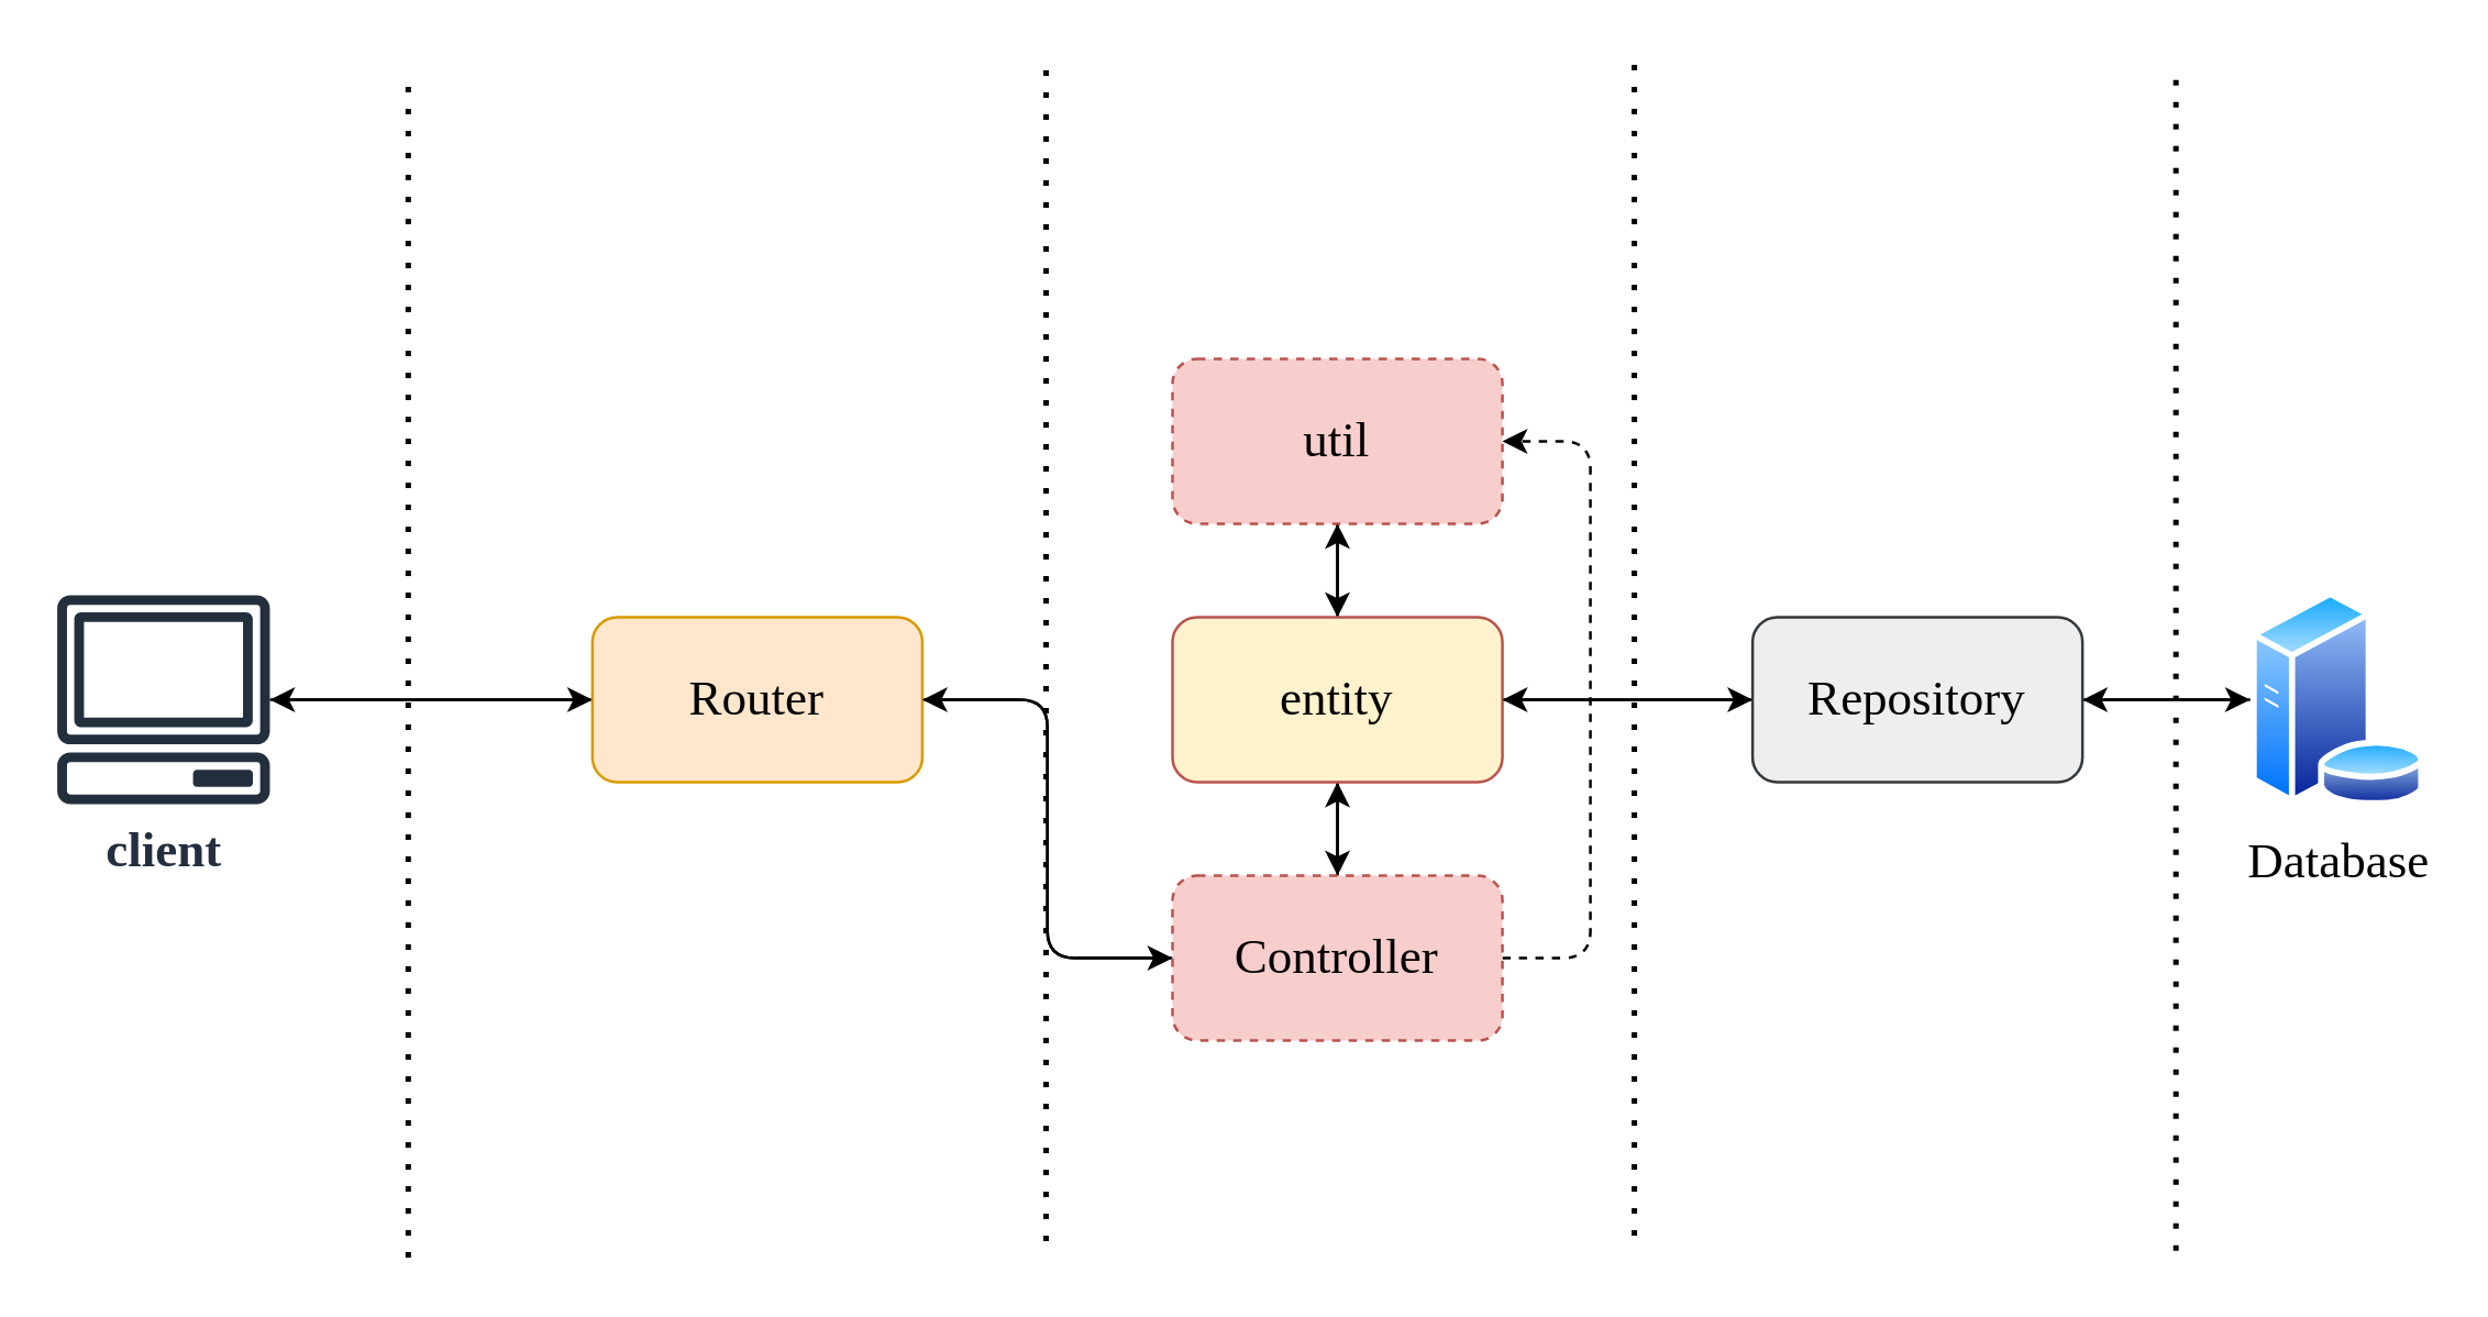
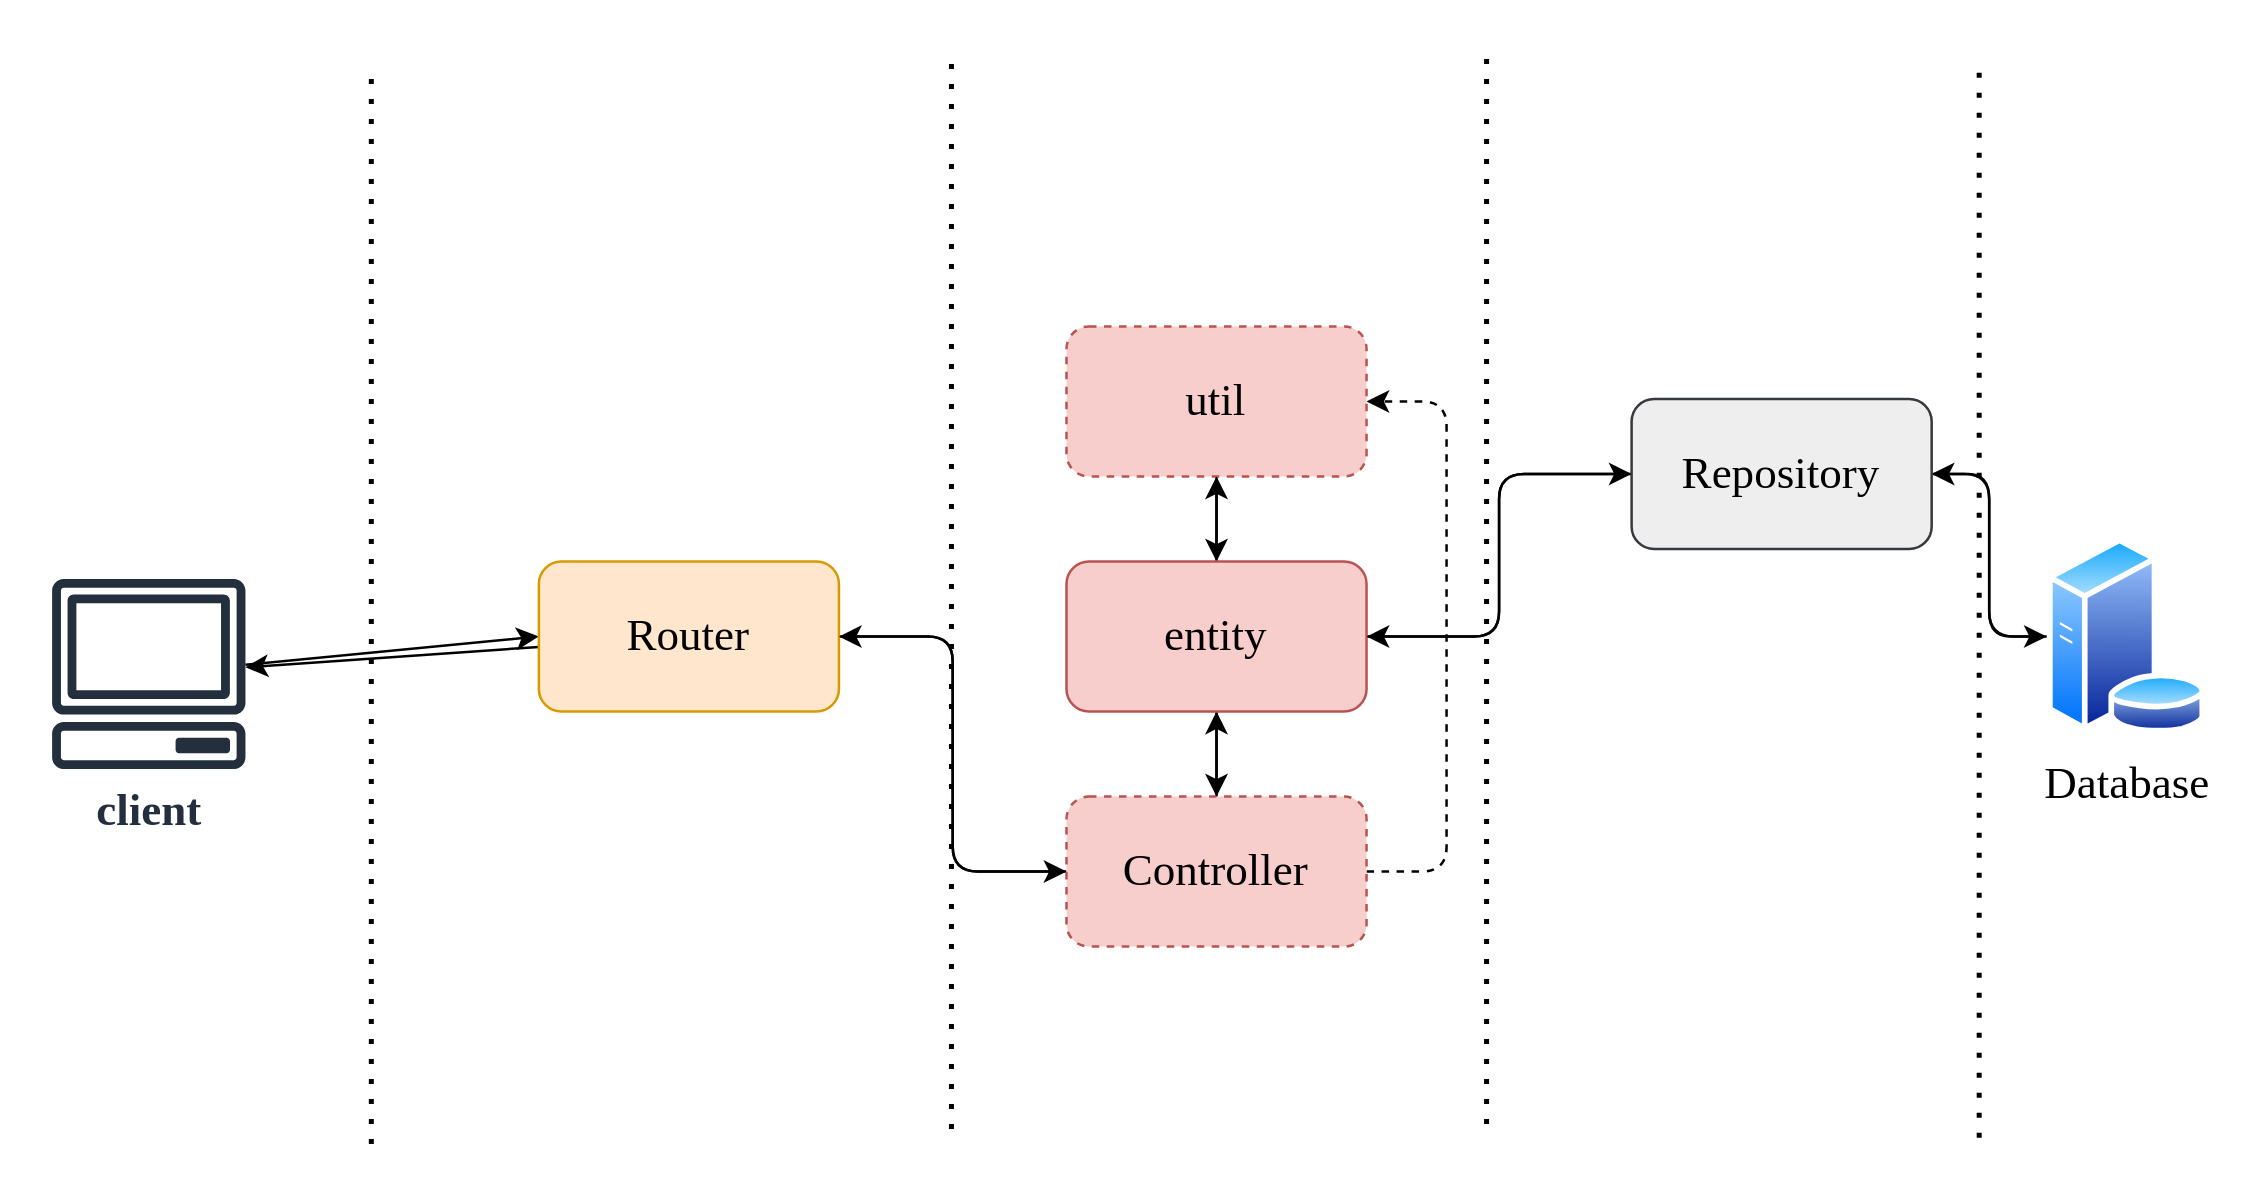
- <mxCell id="3" value="client" style="sketch=0;outlineConnect=0;fontColor=#232F3E;gradientColor=none;fillColor=#232F3D;strokeColor=none;dashed=0;verticalLabelPosition=bottom;verticalAlign=top;align=center;html=1;fontSize=18;fontStyle=1;aspect=fixed;pointerEvents=1;shape=mxgraph.aws4.client;fontFamily=Times New Roman;" vertex="1" parent="1"><mxGeometry x="20" y="216" width="78" height="76" as="geometry" /></mxCell>
+ <mxCell id="3" value="client" style="sketch=0;outlineConnect=0;fontColor=#232F3E;gradientColor=none;fillColor=#232F3D;strokeColor=none;dashed=0;verticalLabelPosition=bottom;verticalAlign=top;align=center;html=1;fontSize=18;fontStyle=1;aspect=fixed;pointerEvents=1;shape=mxgraph.aws4.client;fontFamily=Times New Roman;" vertex="1" parent="1"><mxGeometry x="20" y="231" width="78" height="76" as="geometry" /></mxCell>
- <mxCell id="18" value="entity" style="rounded=1;whiteSpace=wrap;html=1;fontFamily=Times New Roman;fontSize=18;fillColor=#fff2cc;strokeColor=#b85450;" vertex="1" parent="1"><mxGeometry x="426" y="224" width="120" height="60" as="geometry" /></mxCell>
+ <mxCell id="18" value="entity" style="rounded=1;whiteSpace=wrap;html=1;fontFamily=Times New Roman;fontSize=18;fillColor=#f8cecc;strokeColor=#b85450;" vertex="1" parent="1"><mxGeometry x="426" y="224" width="120" height="60" as="geometry" /></mxCell>
- <mxCell id="21" value="Repository" style="rounded=1;whiteSpace=wrap;html=1;fontFamily=Times New Roman;fontSize=18;fillColor=#eeeeee;strokeColor=#36393d;" vertex="1" parent="1"><mxGeometry x="637" y="224" width="120" height="60" as="geometry" /></mxCell>
+ <mxCell id="21" value="Repository" style="rounded=1;whiteSpace=wrap;html=1;fontFamily=Times New Roman;fontSize=18;fillColor=#eeeeee;strokeColor=#36393d;" vertex="1" parent="1"><mxGeometry x="652" y="159" width="120" height="60" as="geometry" /></mxCell>
